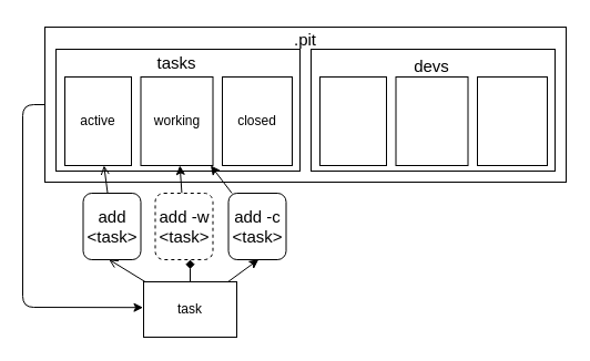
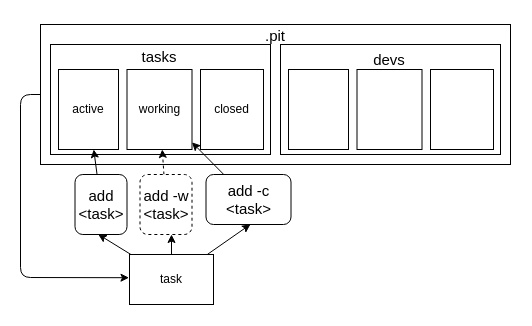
- <mxCell id="15" style="edgeStyle=none;html=1;endArrow=open;" edge="1" parent="1" source="16" target="7"><mxGeometry relative="1" as="geometry" /></mxCell>
+ <mxCell id="15" style="edgeStyle=none;html=1;" edge="1" parent="1" source="16" target="7"><mxGeometry relative="1" as="geometry" /></mxCell>
- <mxCell id="17" style="edgeStyle=none;html=1;" edge="1" parent="1" source="18" target="8"><mxGeometry relative="1" as="geometry" /></mxCell>
+ <mxCell id="17" style="edgeStyle=none;html=1;dashed=1;" edge="1" parent="1" source="18" target="8"><mxGeometry relative="1" as="geometry" /></mxCell>
- <mxCell id="20" value="add -c&lt;br&gt;&amp;lt;task&amp;gt;" style="rounded=1;whiteSpace=wrap;html=1;strokeWidth=1;fontSize=15;fillColor=default;" parent="1" vertex="1"><mxGeometry x="205.5" y="174" width="52" height="60" as="geometry" /></mxCell>
+ <mxCell id="20" value="add -c&lt;br&gt;&amp;lt;task&amp;gt;" style="rounded=1;whiteSpace=wrap;html=1;strokeWidth=1;fontSize=15;fillColor=default;" parent="1" vertex="1"><mxGeometry x="205.5" y="174" width="85" height="50" as="geometry" /></mxCell>
- <mxCell id="21" style="edgeStyle=none;html=1;entryX=0.446;entryY=0.997;entryDx=0;entryDy=0;entryPerimeter=0;endArrow=open;" edge="1" parent="1" source="24" target="16"><mxGeometry relative="1" as="geometry" /></mxCell>
+ <mxCell id="21" style="edgeStyle=none;html=1;entryX=0.446;entryY=0.997;entryDx=0;entryDy=0;entryPerimeter=0;" edge="1" parent="1" source="24" target="16"><mxGeometry relative="1" as="geometry" /></mxCell>
- <mxCell id="22" style="edgeStyle=none;html=1;entryX=0.606;entryY=1;entryDx=0;entryDy=0;entryPerimeter=0;endArrow=diamond;" edge="1" parent="1" source="24" target="18"><mxGeometry relative="1" as="geometry" /></mxCell>
+ <mxCell id="22" style="edgeStyle=none;html=1;entryX=0.606;entryY=1;entryDx=0;entryDy=0;entryPerimeter=0;" edge="1" parent="1" source="24" target="18"><mxGeometry relative="1" as="geometry" /></mxCell>
